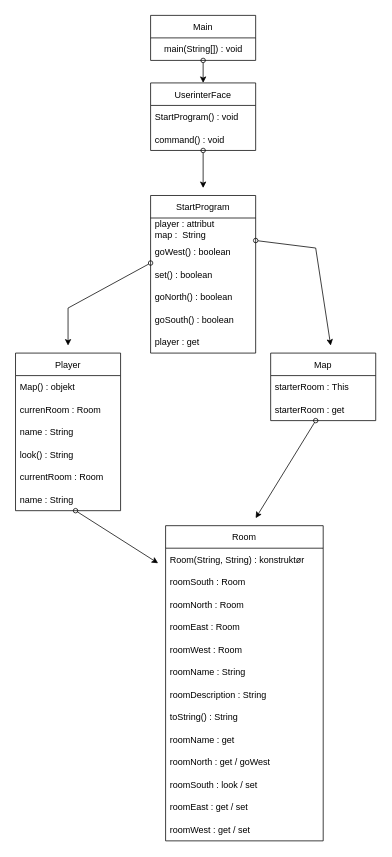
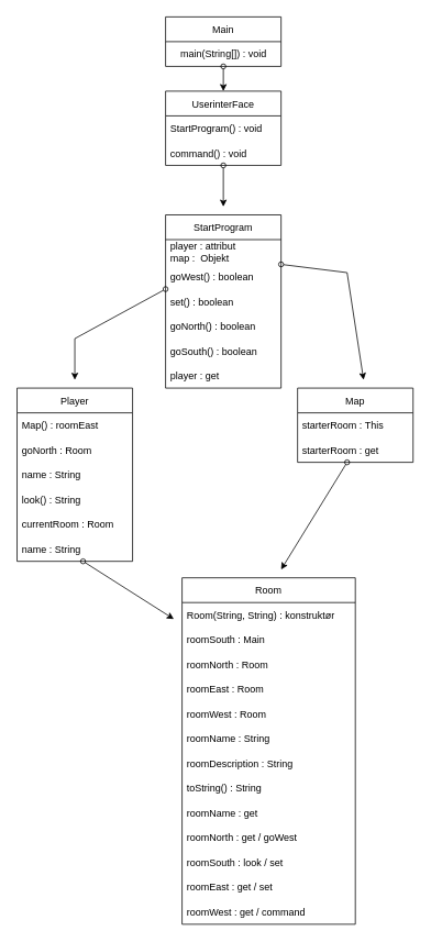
- <mxCell id="9" value="player : attribut&#10;map :  String" style="text;strokeColor=none;fillColor=none;align=left;verticalAlign=middle;spacingLeft=4;spacingRight=4;overflow=hidden;points=[[0,0.5],[1,0.5]];portConstraint=eastwest;rotatable=0;" vertex="1" parent="8"><mxGeometry y="30" width="140" height="30" as="geometry" /></mxCell>
+ <mxCell id="9" value="player : attribut&#10;map :  Objekt" style="text;strokeColor=none;fillColor=none;align=left;verticalAlign=middle;spacingLeft=4;spacingRight=4;overflow=hidden;points=[[0,0.5],[1,0.5]];portConstraint=eastwest;rotatable=0;" vertex="1" parent="8"><mxGeometry y="30" width="140" height="30" as="geometry" /></mxCell>
- <mxCell id="20" value="Map() : objekt" style="text;strokeColor=none;fillColor=none;align=left;verticalAlign=middle;spacingLeft=4;spacingRight=4;overflow=hidden;points=[[0,0.5],[1,0.5]];portConstraint=eastwest;rotatable=0;" vertex="1" parent="19"><mxGeometry y="30" width="140" height="30" as="geometry" /></mxCell>
+ <mxCell id="20" value="Map() : roomEast" style="text;strokeColor=none;fillColor=none;align=left;verticalAlign=middle;spacingLeft=4;spacingRight=4;overflow=hidden;points=[[0,0.5],[1,0.5]];portConstraint=eastwest;rotatable=0;" vertex="1" parent="19"><mxGeometry y="30" width="140" height="30" as="geometry" /></mxCell>
- <mxCell id="21" value="currenRoom : Room" style="text;strokeColor=none;fillColor=none;align=left;verticalAlign=middle;spacingLeft=4;spacingRight=4;overflow=hidden;points=[[0,0.5],[1,0.5]];portConstraint=eastwest;rotatable=0;" vertex="1" parent="19"><mxGeometry y="60" width="140" height="30" as="geometry" /></mxCell>
+ <mxCell id="21" value="goNorth : Room" style="text;strokeColor=none;fillColor=none;align=left;verticalAlign=middle;spacingLeft=4;spacingRight=4;overflow=hidden;points=[[0,0.5],[1,0.5]];portConstraint=eastwest;rotatable=0;" vertex="1" parent="19"><mxGeometry y="60" width="140" height="30" as="geometry" /></mxCell>
- <mxCell id="28" value="roomSouth : Room" style="text;strokeColor=none;fillColor=none;align=left;verticalAlign=middle;spacingLeft=4;spacingRight=4;overflow=hidden;points=[[0,0.5],[1,0.5]];portConstraint=eastwest;rotatable=0;" vertex="1" parent="26"><mxGeometry y="60" width="210" height="30" as="geometry" /></mxCell>
+ <mxCell id="28" value="roomSouth : Main" style="text;strokeColor=none;fillColor=none;align=left;verticalAlign=middle;spacingLeft=4;spacingRight=4;overflow=hidden;points=[[0,0.5],[1,0.5]];portConstraint=eastwest;rotatable=0;" vertex="1" parent="26"><mxGeometry y="60" width="210" height="30" as="geometry" /></mxCell>
- <mxCell id="39" value="roomWest : get / set" style="text;strokeColor=none;fillColor=none;align=left;verticalAlign=middle;spacingLeft=4;spacingRight=4;overflow=hidden;points=[[0,0.5],[1,0.5]];portConstraint=eastwest;rotatable=0;" vertex="1" parent="26"><mxGeometry y="390" width="210" height="30" as="geometry" /></mxCell>
+ <mxCell id="39" value="roomWest : get / command" style="text;strokeColor=none;fillColor=none;align=left;verticalAlign=middle;spacingLeft=4;spacingRight=4;overflow=hidden;points=[[0,0.5],[1,0.5]];portConstraint=eastwest;rotatable=0;" vertex="1" parent="26"><mxGeometry y="390" width="210" height="30" as="geometry" /></mxCell>
